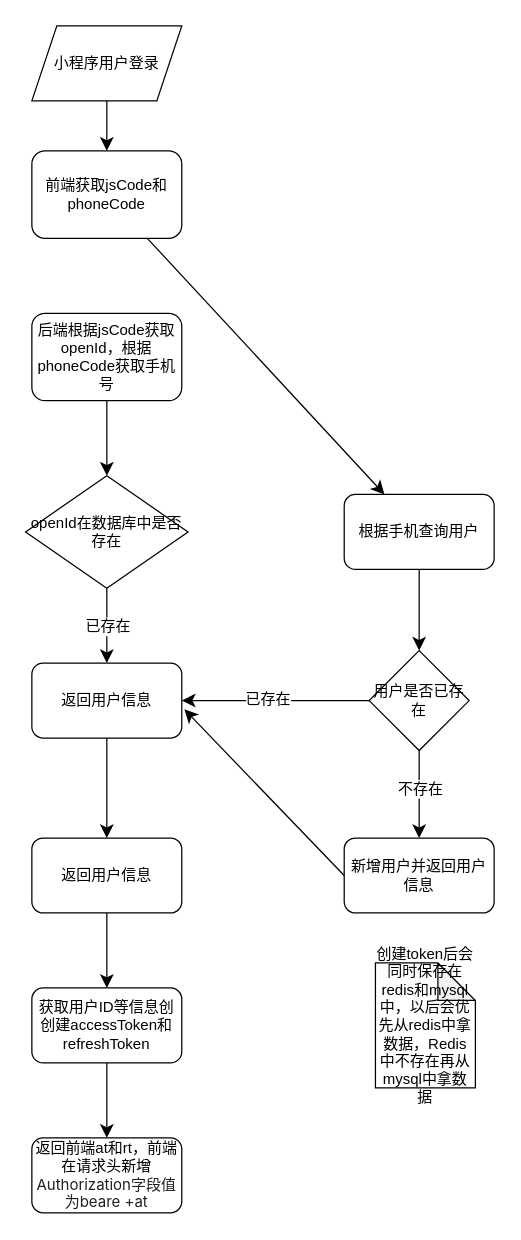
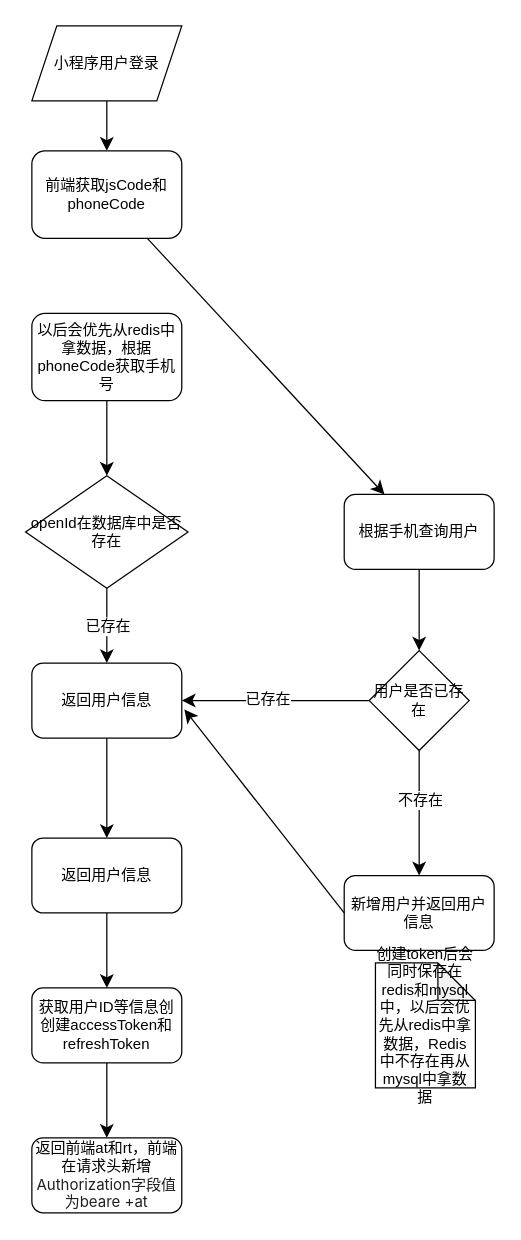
- <mxCell id="7" value="后端根据jsCode获取openId，根据phoneCode获取手机号" style="rounded=1;whiteSpace=wrap;html=1;fontSize=12;glass=0;strokeWidth=1;shadow=0;" vertex="1" parent="1"><mxGeometry x="25" y="250" width="120" height="70" as="geometry" /></mxCell>
+ <mxCell id="7" value="以后会优先从redis中拿数据，根据phoneCode获取手机号" style="rounded=1;whiteSpace=wrap;html=1;fontSize=12;glass=0;strokeWidth=1;shadow=0;" vertex="1" parent="1"><mxGeometry x="25" y="250" width="120" height="70" as="geometry" /></mxCell>
- <mxCell id="21" value="新增用户并返回用户信息" style="rounded=1;whiteSpace=wrap;html=1;" vertex="1" parent="1"><mxGeometry x="275" y="670" width="120" height="60" as="geometry" /></mxCell>
+ <mxCell id="21" value="新增用户并返回用户信息" style="rounded=1;whiteSpace=wrap;html=1;" vertex="1" parent="1"><mxGeometry x="275" y="700" width="120" height="60" as="geometry" /></mxCell>
